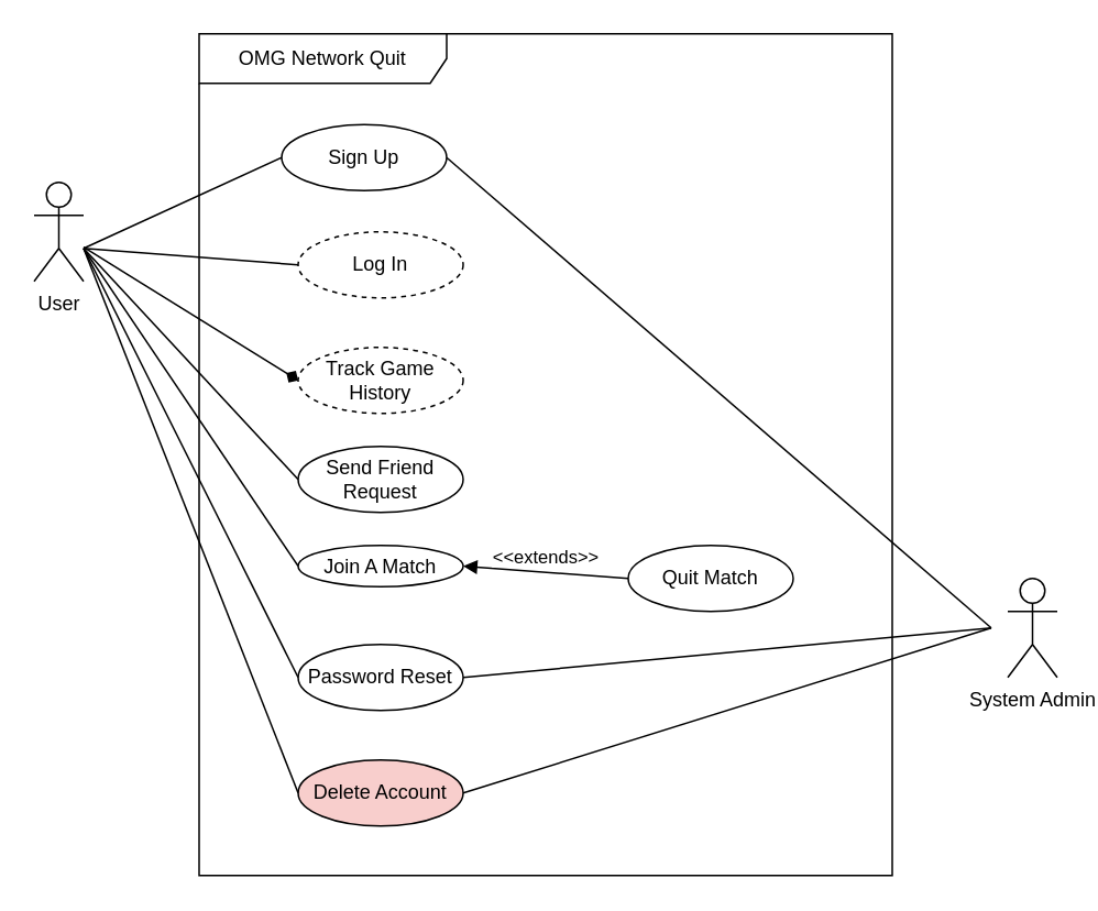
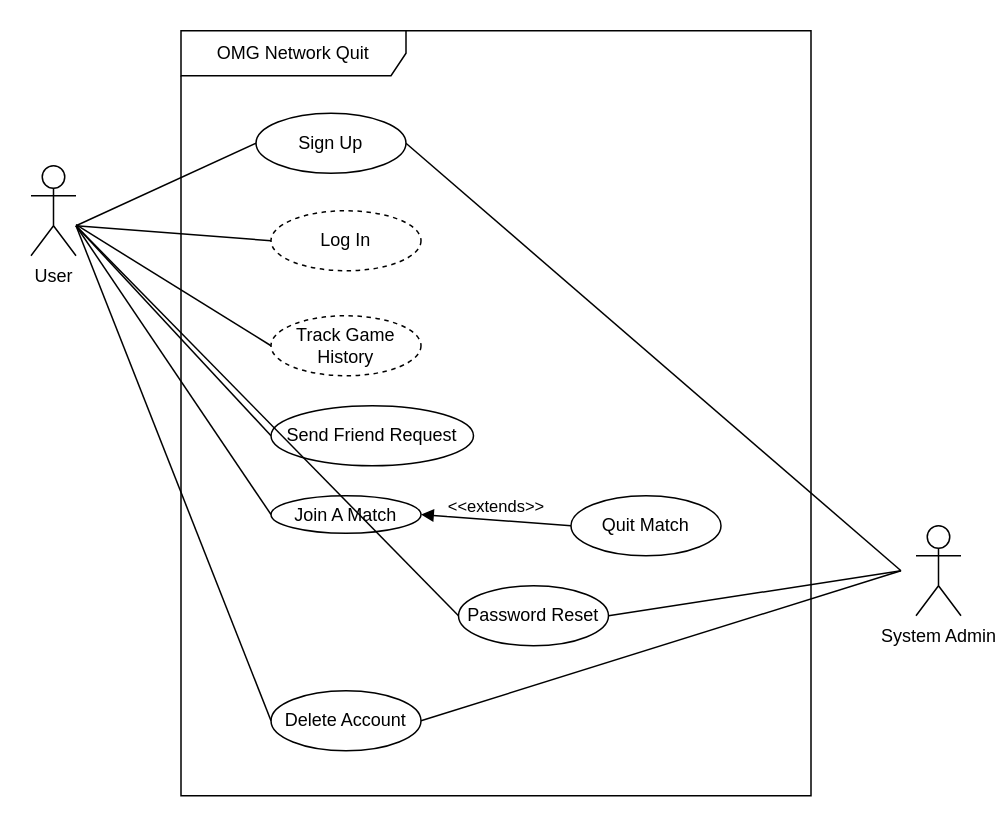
- <mxCell id="16" value="" style="endArrow=diamond;html=1;rounded=0;entryX=0;entryY=0.5;entryDx=0;entryDy=0;" edge="1" parent="1" source="3" target="7"><mxGeometry width="50" height="50" relative="1" as="geometry"><mxPoint x="60" y="140" as="sourcePoint" /><mxPoint x="190" y="170" as="targetPoint" /></mxGeometry></mxCell>
+ <mxCell id="16" value="" style="endArrow=none;html=1;rounded=0;entryX=0;entryY=0.5;entryDx=0;entryDy=0;" edge="1" parent="1" source="3" target="7"><mxGeometry width="50" height="50" relative="1" as="geometry"><mxPoint x="60" y="140" as="sourcePoint" /><mxPoint x="190" y="170" as="targetPoint" /></mxGeometry></mxCell>
- <mxCell id="8" value="Send Friend Request" style="ellipse;whiteSpace=wrap;html=1;" vertex="1" parent="1"><mxGeometry x="180" y="270" width="100" height="40" as="geometry" /></mxCell>
+ <mxCell id="8" value="Send Friend Request" style="ellipse;whiteSpace=wrap;html=1;" vertex="1" parent="1"><mxGeometry x="180" y="270" width="135" height="40" as="geometry" /></mxCell>
- <mxCell id="10" value="Password Reset" style="ellipse;whiteSpace=wrap;html=1;" vertex="1" parent="1"><mxGeometry x="180" y="390" width="100" height="40" as="geometry" /></mxCell>
+ <mxCell id="10" value="Password Reset" style="ellipse;whiteSpace=wrap;html=1;" vertex="1" parent="1"><mxGeometry x="305" y="390" width="100" height="40" as="geometry" /></mxCell>
- <mxCell id="11" value="Delete Account" style="ellipse;whiteSpace=wrap;html=1;fillColor=#f8cecc;" vertex="1" parent="1"><mxGeometry x="180" y="460" width="100" height="40" as="geometry" /></mxCell>
+ <mxCell id="11" value="Delete Account" style="ellipse;whiteSpace=wrap;html=1;" vertex="1" parent="1"><mxGeometry x="180" y="460" width="100" height="40" as="geometry" /></mxCell>
